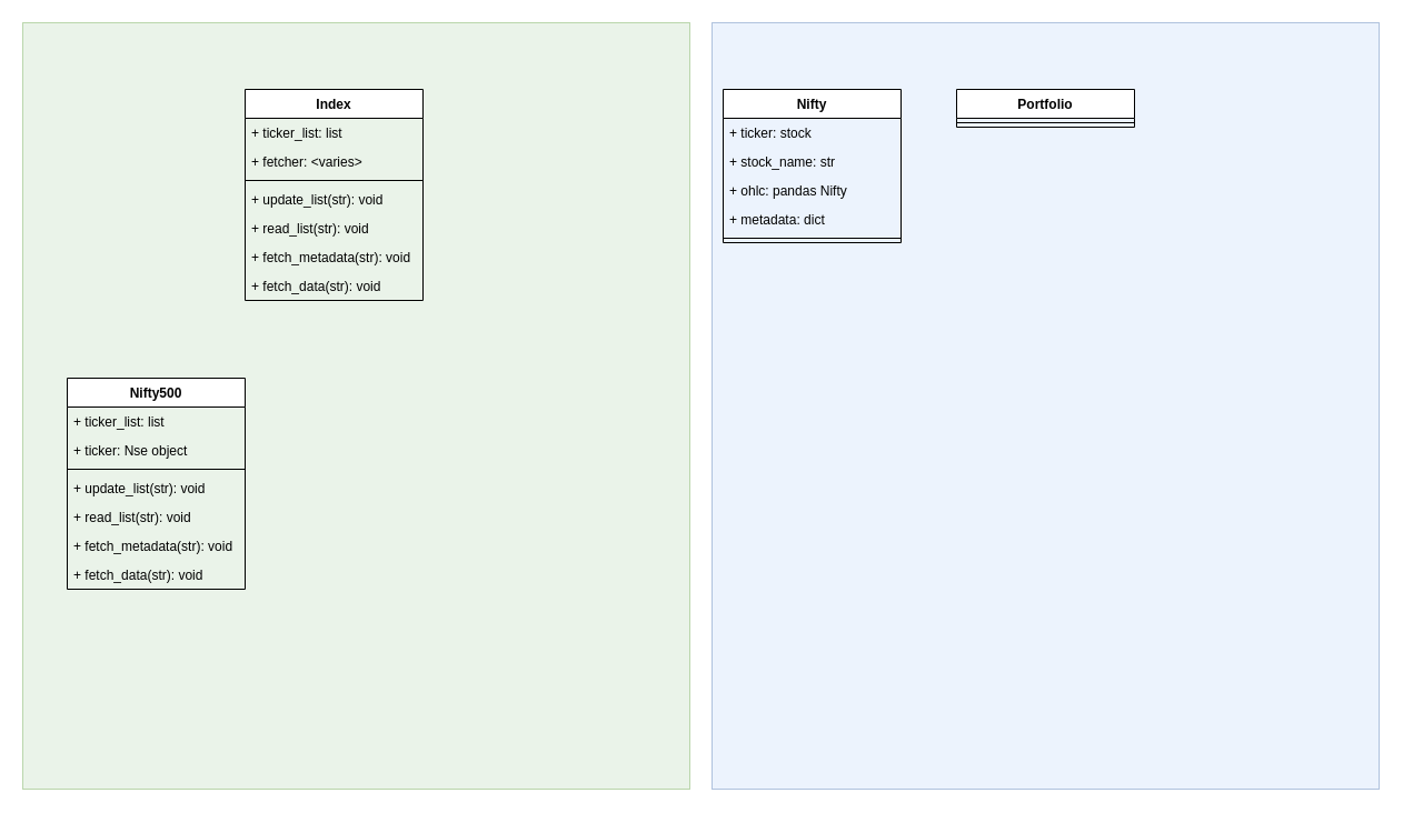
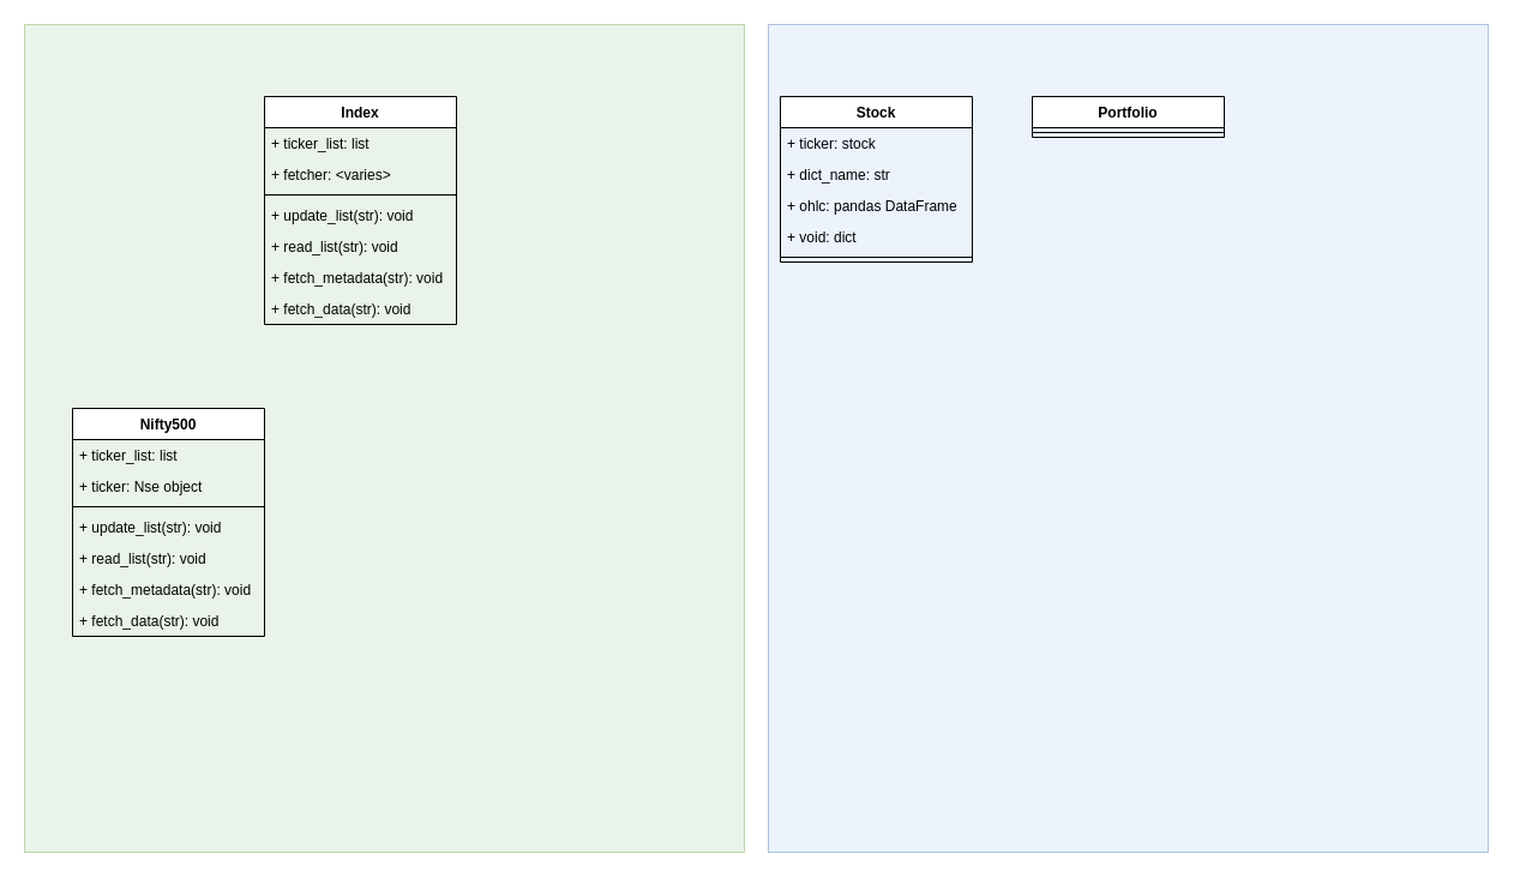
- <mxCell id="20" value="Nifty" style="swimlane;fontStyle=1;align=center;verticalAlign=top;childLayout=stackLayout;horizontal=1;startSize=26;horizontalStack=0;resizeParent=1;resizeParentMax=0;resizeLast=0;collapsible=1;marginBottom=0;" vertex="1" parent="1"><mxGeometry x="650" y="80" width="160" height="138" as="geometry"><mxRectangle x="140" y="120" width="60" height="26" as="alternateBounds" /></mxGeometry></mxCell>
+ <mxCell id="20" value="Stock" style="swimlane;fontStyle=1;align=center;verticalAlign=top;childLayout=stackLayout;horizontal=1;startSize=26;horizontalStack=0;resizeParent=1;resizeParentMax=0;resizeLast=0;collapsible=1;marginBottom=0;" vertex="1" parent="1"><mxGeometry x="650" y="80" width="160" height="138" as="geometry"><mxRectangle x="140" y="120" width="60" height="26" as="alternateBounds" /></mxGeometry></mxCell>
- <mxCell id="22" value="+ stock_name: str" style="text;strokeColor=none;fillColor=none;align=left;verticalAlign=top;spacingLeft=4;spacingRight=4;overflow=hidden;rotatable=0;points=[[0,0.5],[1,0.5]];portConstraint=eastwest;" vertex="1" parent="20"><mxGeometry y="52" width="160" height="26" as="geometry" /></mxCell>
+ <mxCell id="22" value="+ dict_name: str" style="text;strokeColor=none;fillColor=none;align=left;verticalAlign=top;spacingLeft=4;spacingRight=4;overflow=hidden;rotatable=0;points=[[0,0.5],[1,0.5]];portConstraint=eastwest;" vertex="1" parent="20"><mxGeometry y="52" width="160" height="26" as="geometry" /></mxCell>
- <mxCell id="23" value="+ ohlc: pandas Nifty" style="text;strokeColor=none;fillColor=none;align=left;verticalAlign=top;spacingLeft=4;spacingRight=4;overflow=hidden;rotatable=0;points=[[0,0.5],[1,0.5]];portConstraint=eastwest;" vertex="1" parent="20"><mxGeometry y="78" width="160" height="26" as="geometry" /></mxCell>
+ <mxCell id="23" value="+ ohlc: pandas DataFrame" style="text;strokeColor=none;fillColor=none;align=left;verticalAlign=top;spacingLeft=4;spacingRight=4;overflow=hidden;rotatable=0;points=[[0,0.5],[1,0.5]];portConstraint=eastwest;" vertex="1" parent="20"><mxGeometry y="78" width="160" height="26" as="geometry" /></mxCell>
- <mxCell id="24" value="+ metadata: dict" style="text;strokeColor=none;fillColor=none;align=left;verticalAlign=top;spacingLeft=4;spacingRight=4;overflow=hidden;rotatable=0;points=[[0,0.5],[1,0.5]];portConstraint=eastwest;" vertex="1" parent="20"><mxGeometry y="104" width="160" height="26" as="geometry" /></mxCell>
+ <mxCell id="24" value="+ void: dict" style="text;strokeColor=none;fillColor=none;align=left;verticalAlign=top;spacingLeft=4;spacingRight=4;overflow=hidden;rotatable=0;points=[[0,0.5],[1,0.5]];portConstraint=eastwest;" vertex="1" parent="20"><mxGeometry y="104" width="160" height="26" as="geometry" /></mxCell>
